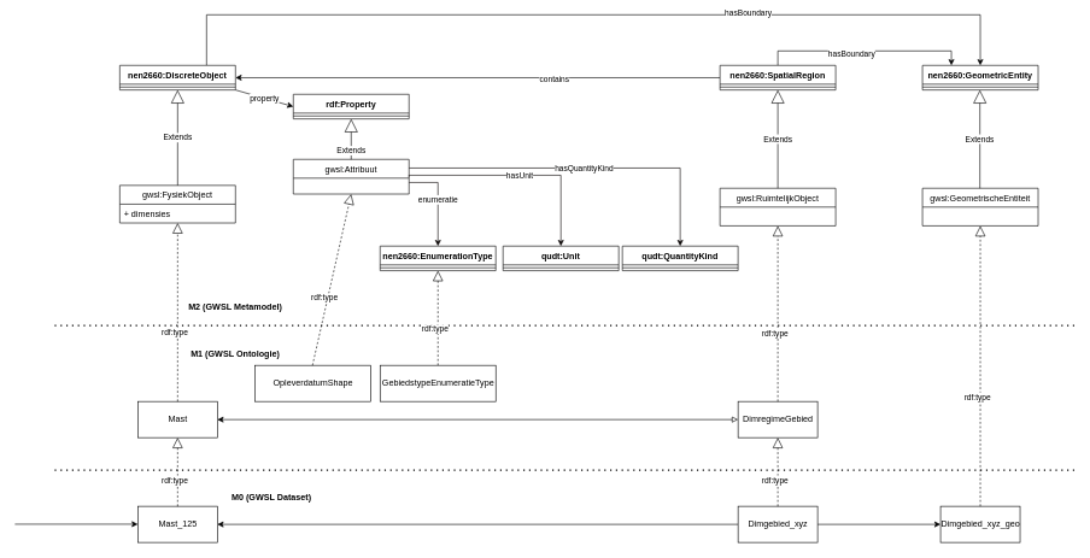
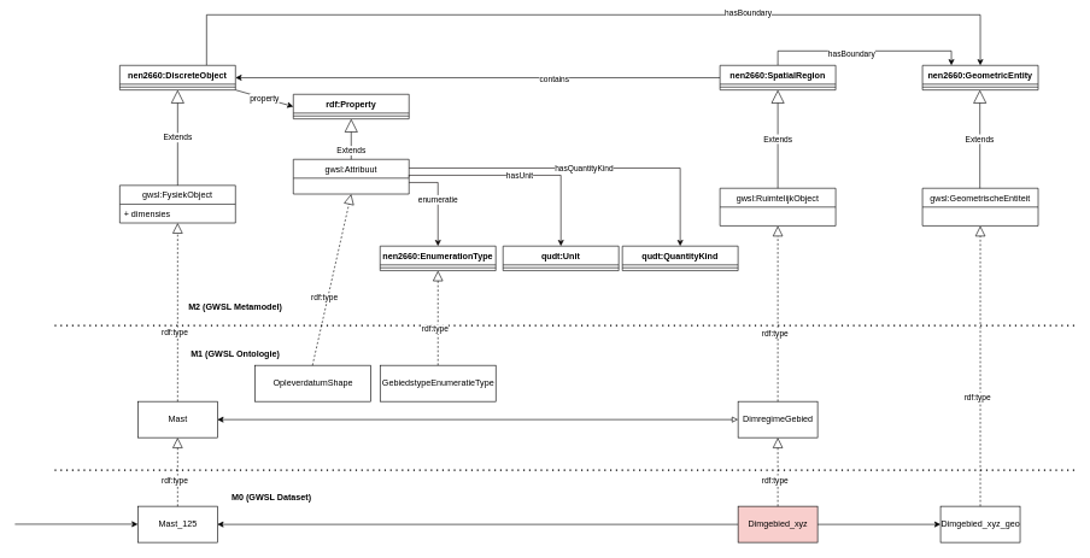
- <mxCell id="29" value="Dimgebied_xyz" style="html=1;" parent="1" vertex="1"><mxGeometry x="1020" y="700" width="110" height="50" as="geometry" /></mxCell>
+ <mxCell id="29" value="Dimgebied_xyz" style="html=1;fillColor=#f8cecc;" parent="1" vertex="1"><mxGeometry x="1020" y="700" width="110" height="50" as="geometry" /></mxCell>
